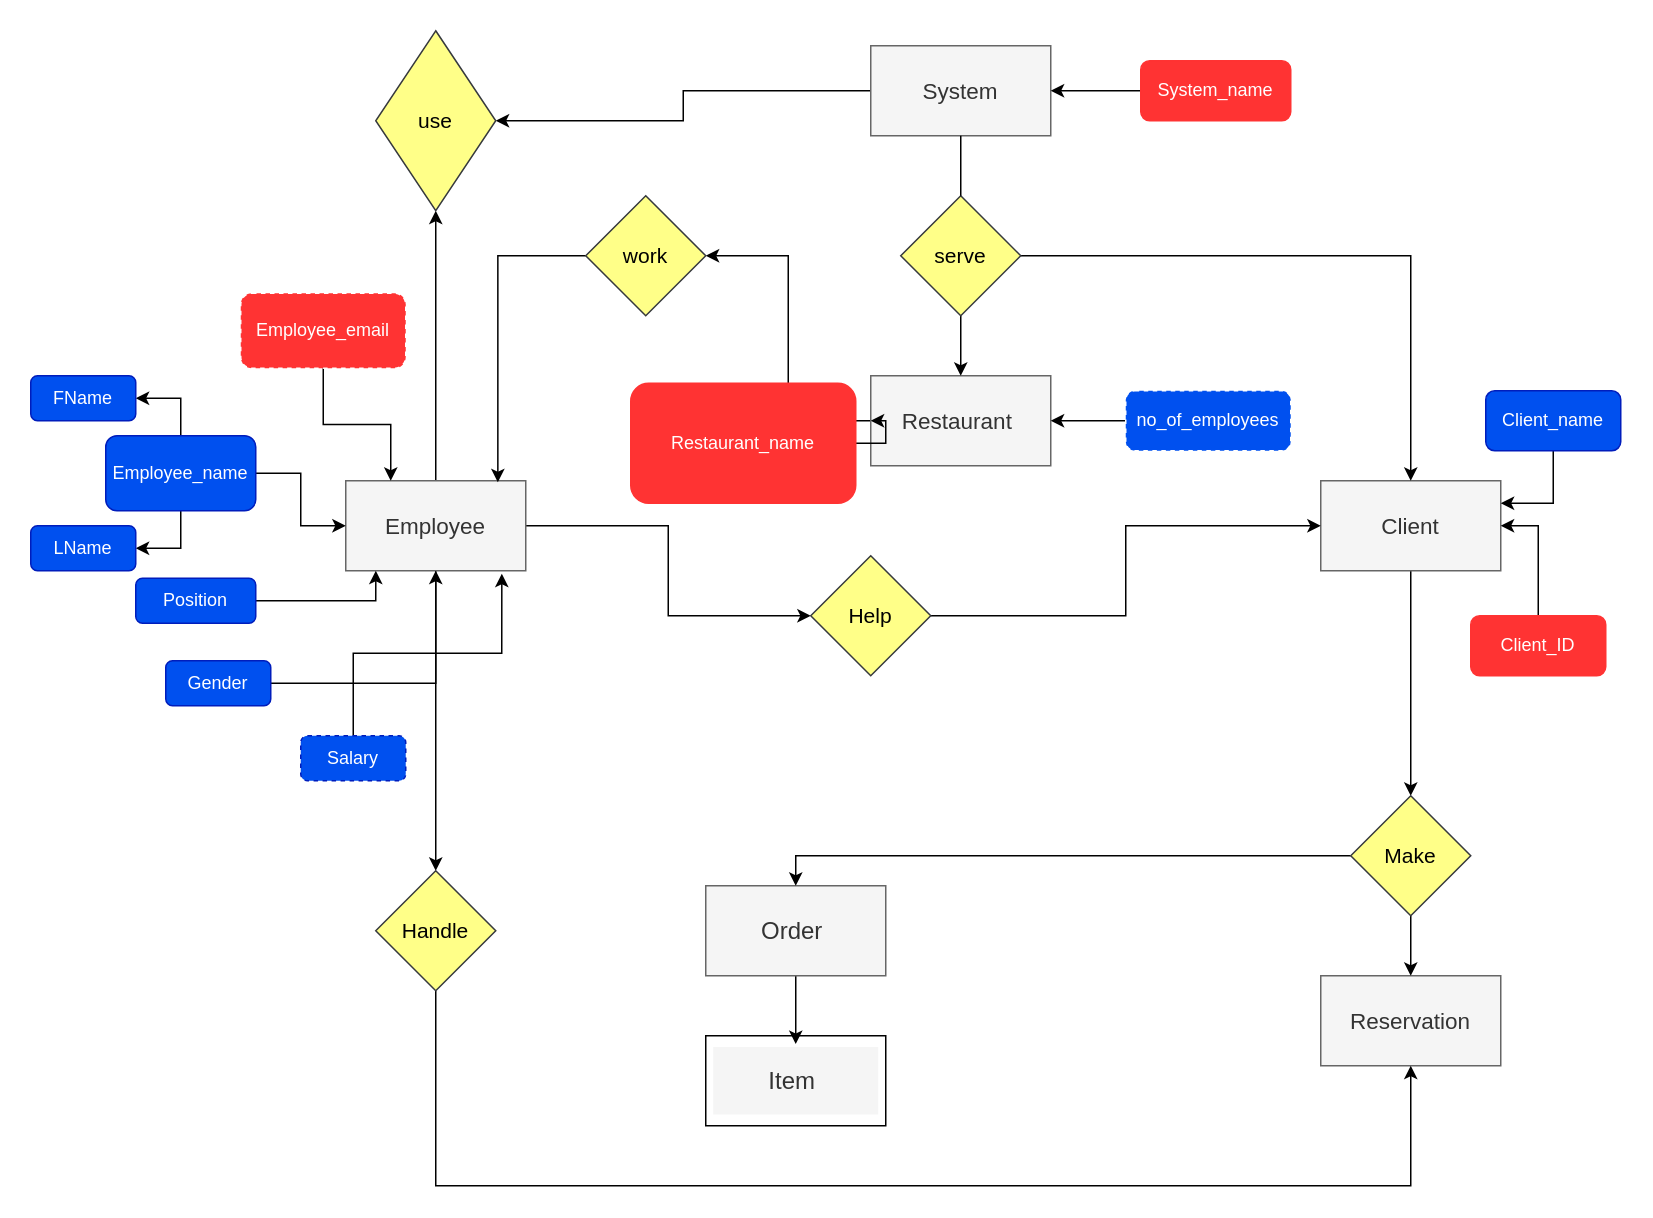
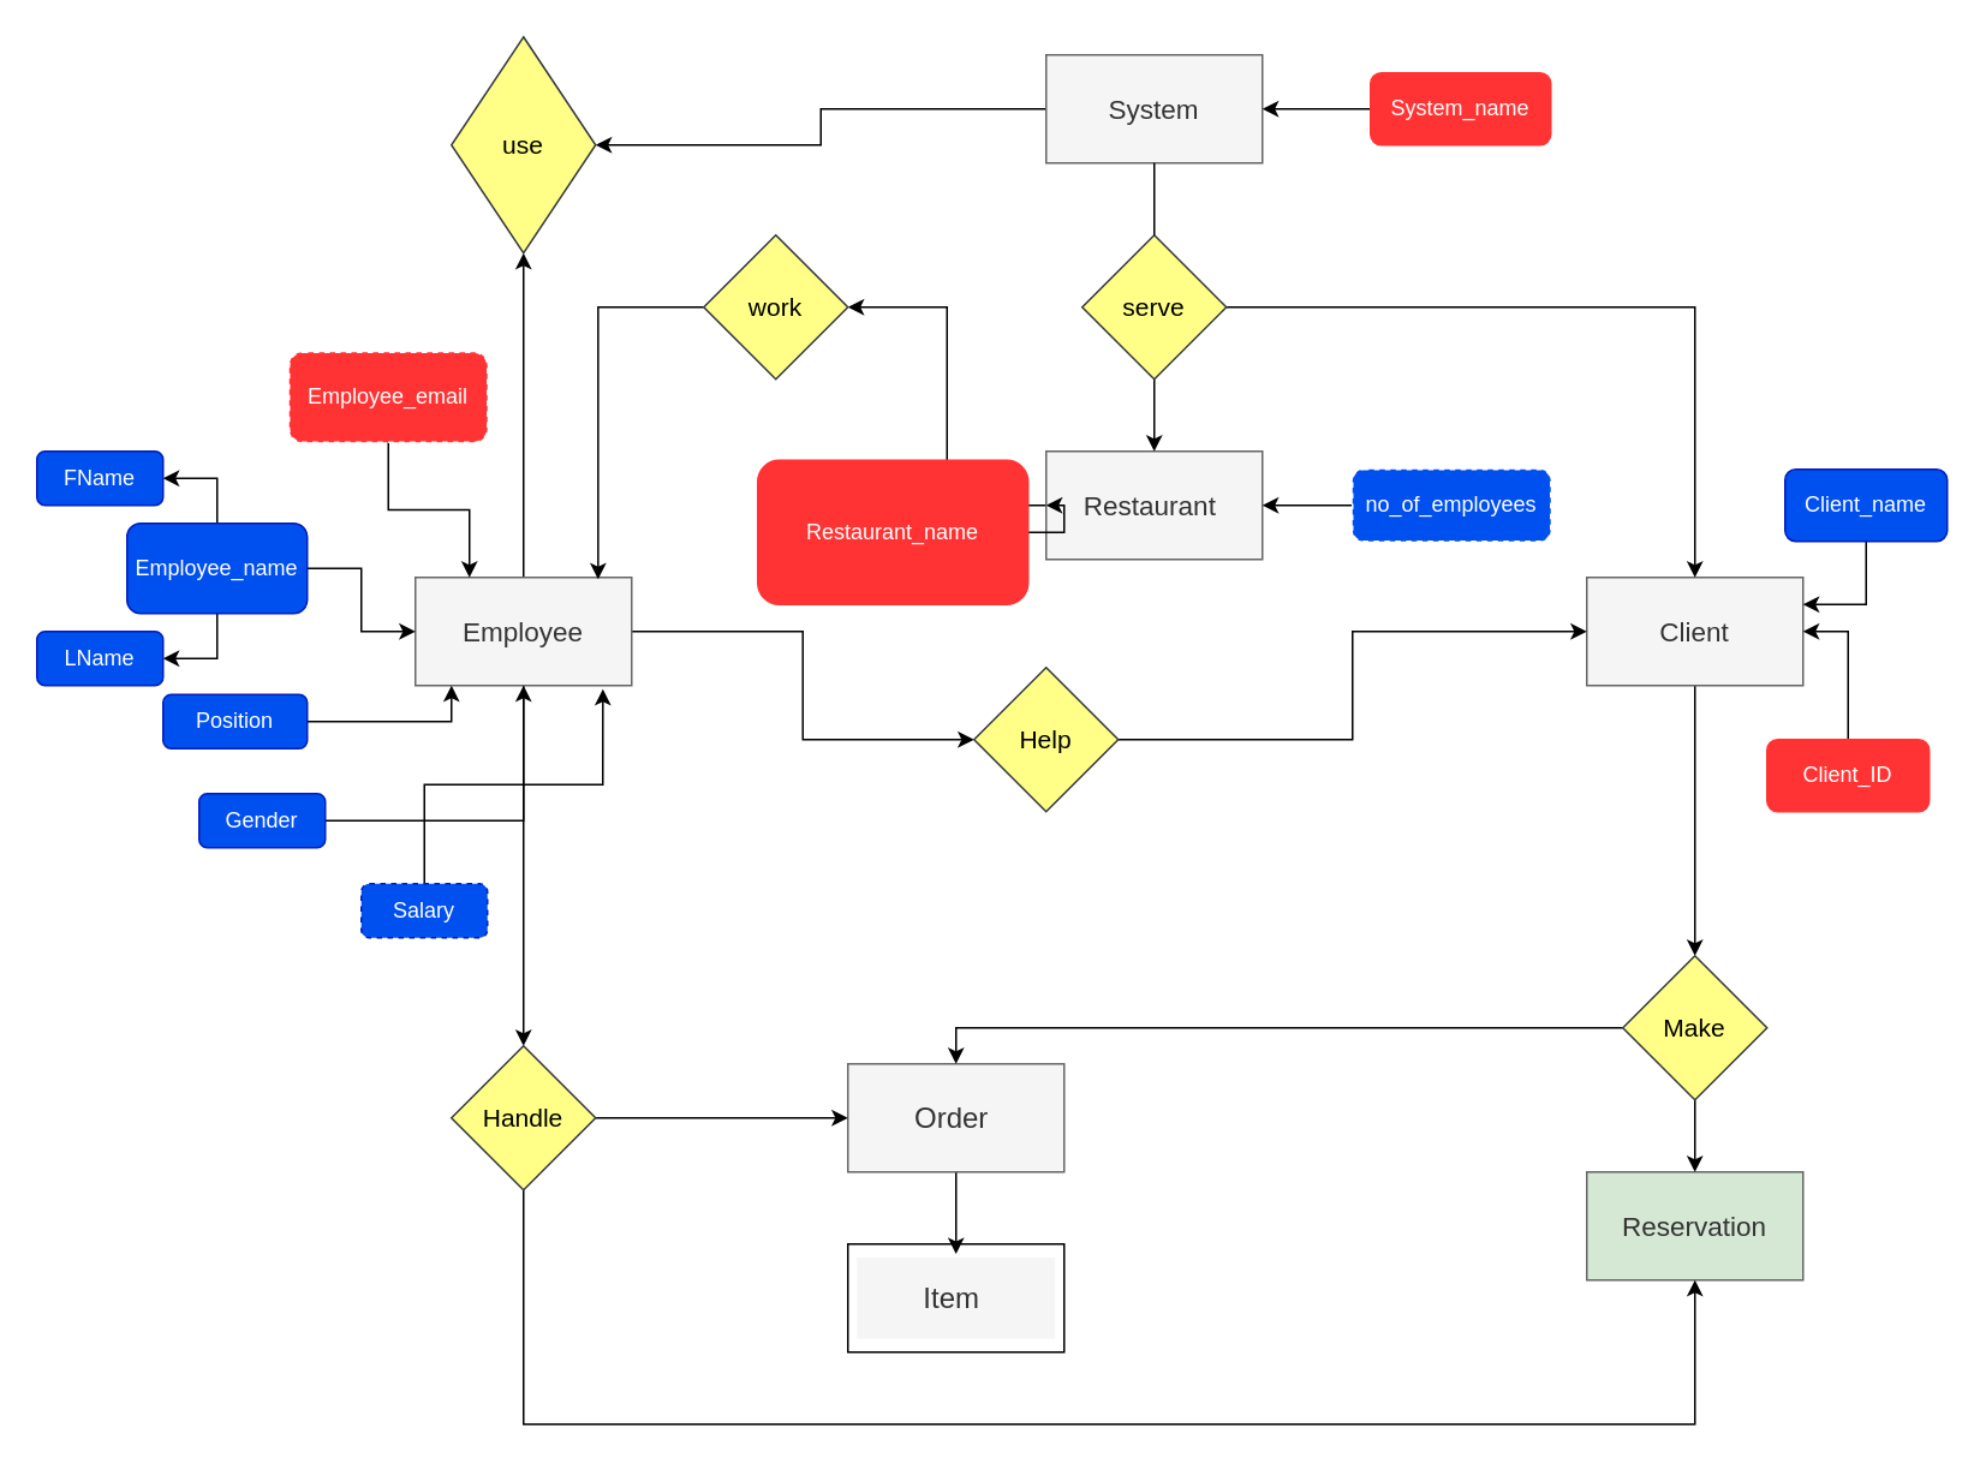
+ <mxCell id="53" style="edgeStyle=orthogonalEdgeStyle;rounded=0;orthogonalLoop=1;jettySize=auto;html=1;entryX=0;entryY=0.5;entryDx=0;entryDy=0;fontSize=14;fontColor=#000000;" edge="1" parent="1" source="55" target="11"><mxGeometry relative="1" as="geometry" /></mxCell>
- <mxCell id="12" value="&lt;font style=&quot;font-size: 15px&quot;&gt;Reservation&lt;/font&gt;" style="rounded=0;whiteSpace=wrap;html=1;fillColor=#f5f5f5;strokeColor=#666666;fontColor=#333333;fontSize=14;" parent="1" vertex="1"><mxGeometry x="880" y="650" width="120" height="60" as="geometry" /></mxCell>
+ <mxCell id="12" value="&lt;font style=&quot;font-size: 15px&quot;&gt;Reservation&lt;/font&gt;" style="rounded=0;whiteSpace=wrap;html=1;fillColor=#d5e8d4;strokeColor=#666666;fontColor=#333333;fontSize=14;" parent="1" vertex="1"><mxGeometry x="880" y="650" width="120" height="60" as="geometry" /></mxCell>
